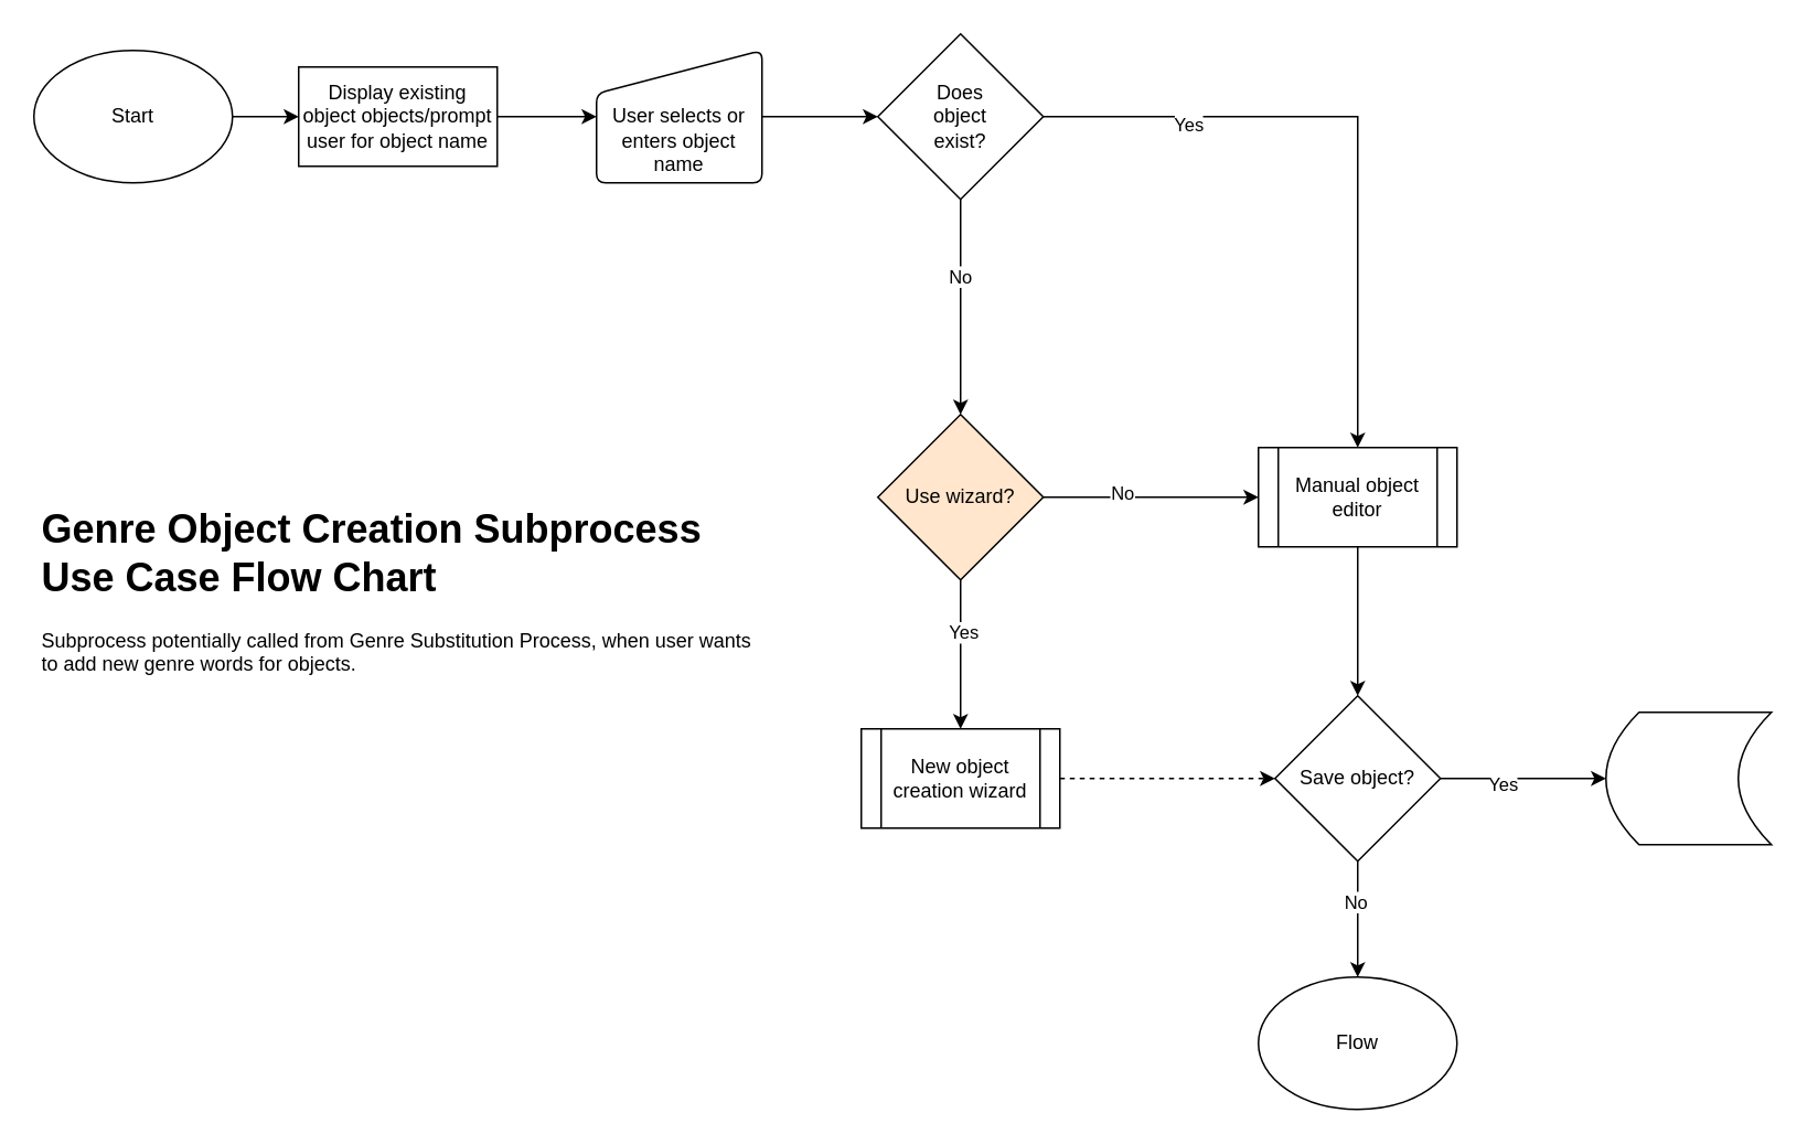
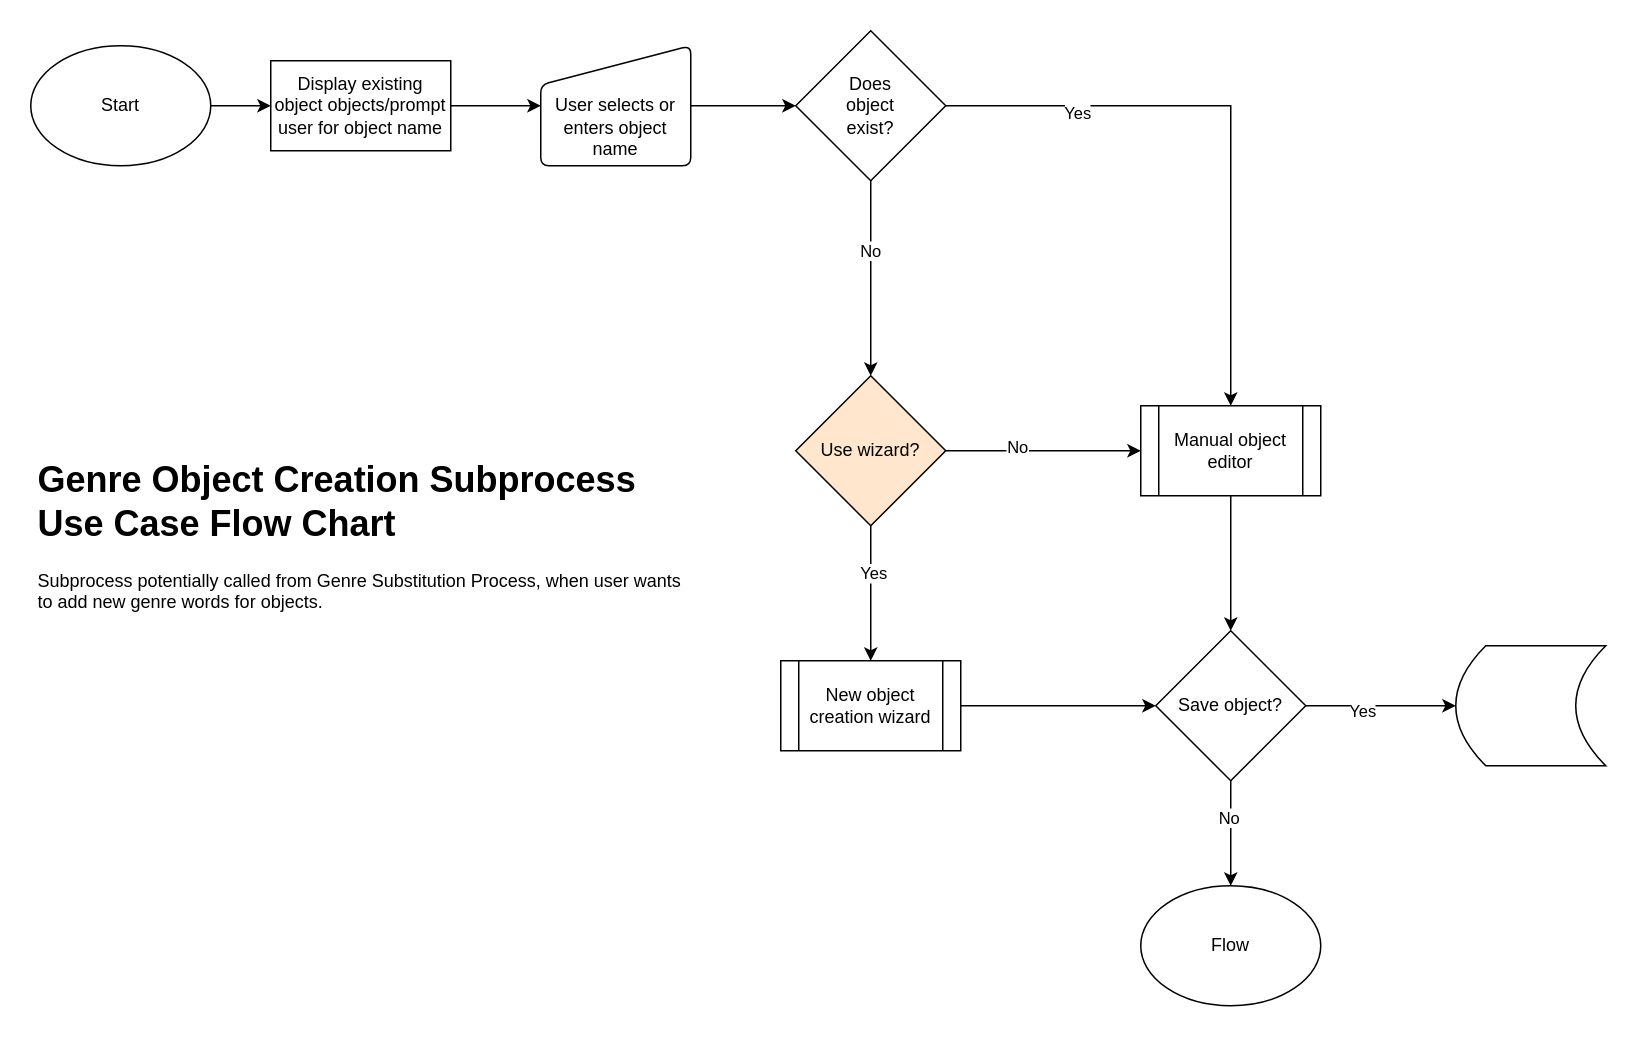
- <mxCell id="11" style="edgeStyle=orthogonalEdgeStyle;rounded=0;orthogonalLoop=1;jettySize=auto;html=1;dashed=1;" parent="1" source="12" target="8" edge="1"><mxGeometry relative="1" as="geometry" /></mxCell>
+ <mxCell id="11" style="edgeStyle=orthogonalEdgeStyle;rounded=0;orthogonalLoop=1;jettySize=auto;html=1;" parent="1" source="12" target="8" edge="1"><mxGeometry relative="1" as="geometry" /></mxCell>
